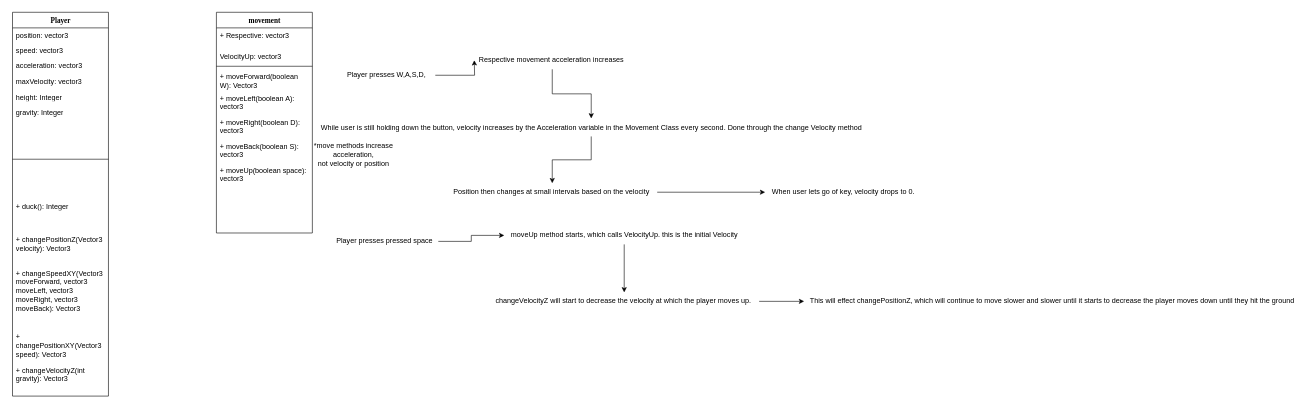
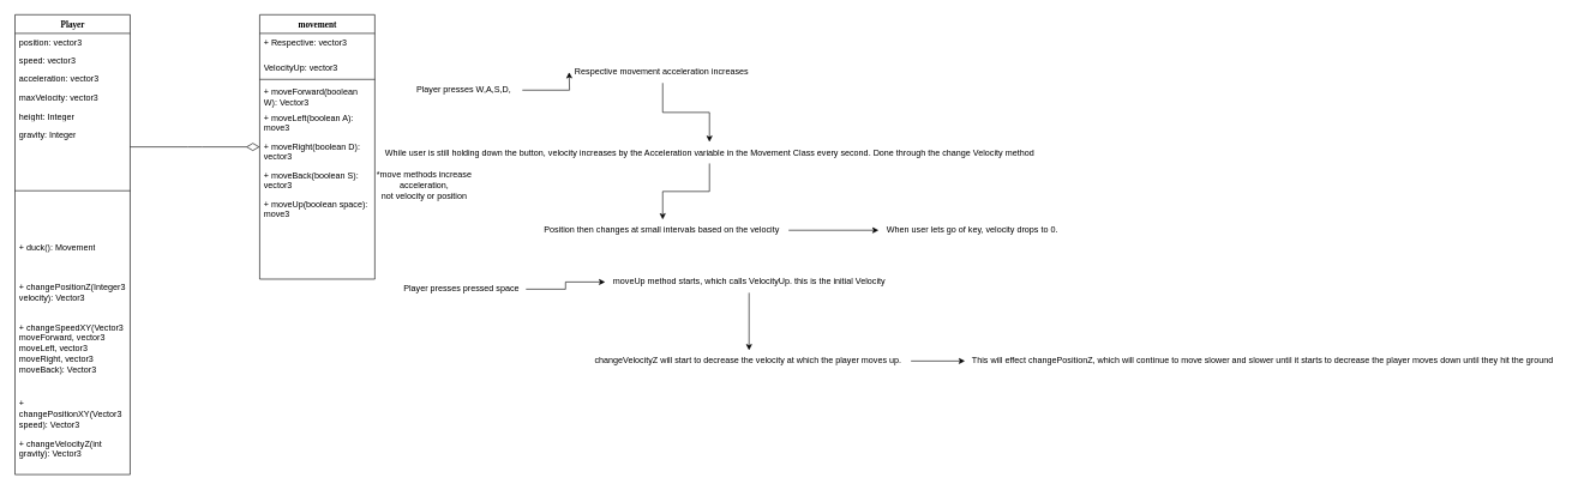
- <mxCell id="20" value="+ moveLeft(boolean A): vector3" style="text;html=1;strokeColor=none;fillColor=none;align=left;verticalAlign=top;spacingLeft=4;spacingRight=4;whiteSpace=wrap;overflow=hidden;rotatable=0;points=[[0,0.5],[1,0.5]];portConstraint=eastwest;" parent="15" vertex="1"><mxGeometry y="130" width="160" height="40" as="geometry" /></mxCell>
+ <mxCell id="20" value="+ moveLeft(boolean A): move3" style="text;html=1;strokeColor=none;fillColor=none;align=left;verticalAlign=top;spacingLeft=4;spacingRight=4;whiteSpace=wrap;overflow=hidden;rotatable=0;points=[[0,0.5],[1,0.5]];portConstraint=eastwest;" parent="15" vertex="1"><mxGeometry y="130" width="160" height="40" as="geometry" /></mxCell>
+ <mxCell id="24" style="edgeStyle=elbowEdgeStyle;html=1;labelBackgroundColor=none;startFill=0;startSize=8;endArrow=diamondThin;endFill=0;endSize=16;fontFamily=Verdana;fontSize=12;elbow=vertical;" parent="1" source="2" target="15" edge="1"><mxGeometry relative="1" as="geometry"><mxPoint x="180" y="196.882" as="sourcePoint" /></mxGeometry></mxCell>
- <mxCell id="23" value="+ moveUp(boolean space): vector3" style="text;html=1;strokeColor=none;fillColor=none;align=left;verticalAlign=top;spacingLeft=4;spacingRight=4;whiteSpace=wrap;overflow=hidden;rotatable=0;points=[[0,0.5],[1,0.5]];portConstraint=eastwest;" vertex="1" parent="15"><mxGeometry y="250" width="160" height="40" as="geometry" /></mxCell>
+ <mxCell id="23" value="+ moveUp(boolean space): move3" style="text;html=1;strokeColor=none;fillColor=none;align=left;verticalAlign=top;spacingLeft=4;spacingRight=4;whiteSpace=wrap;overflow=hidden;rotatable=0;points=[[0,0.5],[1,0.5]];portConstraint=eastwest;" vertex="1" parent="15"><mxGeometry y="250" width="160" height="40" as="geometry" /></mxCell>
- <mxCell id="40" value="When user lets go of key, velocity drops to 0." style="text;html=1;align=center;verticalAlign=middle;resizable=0;points=[];autosize=1;strokeColor=none;fillColor=none;" vertex="1" parent="1"><mxGeometry x="1275" y="305" width="260" height="30" as="geometry" /></mxCell>
+ <mxCell id="40" value="When user lets go of key, velocity drops to 0." style="text;html=1;align=center;verticalAlign=middle;resizable=0;points=[];autosize=1;strokeColor=none;fillColor=none;" vertex="1" parent="1"><mxGeometry x="1220" y="305" width="260" height="30" as="geometry" /></mxCell>
- <mxCell id="10" value="+ duck(): Integer" style="text;html=1;strokeColor=none;fillColor=none;align=left;verticalAlign=top;spacingLeft=4;spacingRight=4;whiteSpace=wrap;overflow=hidden;rotatable=0;points=[[0,0.5],[1,0.5]];portConstraint=eastwest;" vertex="1" parent="2"><mxGeometry y="310" width="160" height="56" as="geometry" /></mxCell>
+ <mxCell id="10" value="+ duck(): Movement" style="text;html=1;strokeColor=none;fillColor=none;align=left;verticalAlign=top;spacingLeft=4;spacingRight=4;whiteSpace=wrap;overflow=hidden;rotatable=0;points=[[0,0.5],[1,0.5]];portConstraint=eastwest;" vertex="1" parent="2"><mxGeometry y="310" width="160" height="56" as="geometry" /></mxCell>
- <mxCell id="11" value="+ changePositionZ(Vector3 velocity): Vector3" style="text;html=1;strokeColor=none;fillColor=none;align=left;verticalAlign=top;spacingLeft=4;spacingRight=4;whiteSpace=wrap;overflow=hidden;rotatable=0;points=[[0,0.5],[1,0.5]];portConstraint=eastwest;" vertex="1" parent="2"><mxGeometry y="366" width="160" height="56" as="geometry" /></mxCell>
+ <mxCell id="11" value="+ changePositionZ(Integer3 velocity): Vector3" style="text;html=1;strokeColor=none;fillColor=none;align=left;verticalAlign=top;spacingLeft=4;spacingRight=4;whiteSpace=wrap;overflow=hidden;rotatable=0;points=[[0,0.5],[1,0.5]];portConstraint=eastwest;" vertex="1" parent="2"><mxGeometry y="366" width="160" height="56" as="geometry" /></mxCell>
